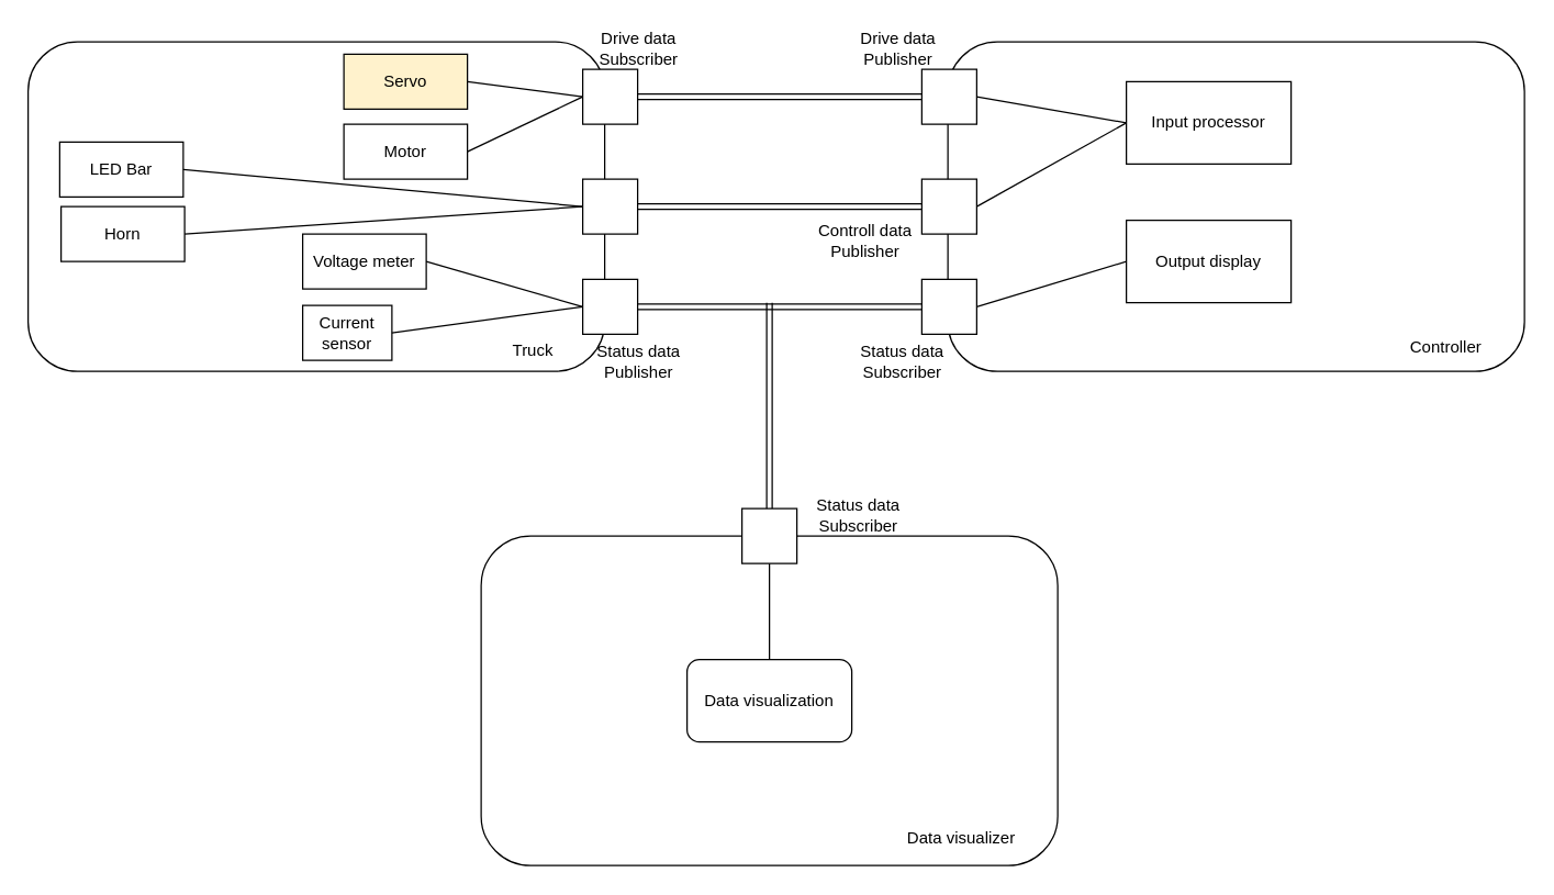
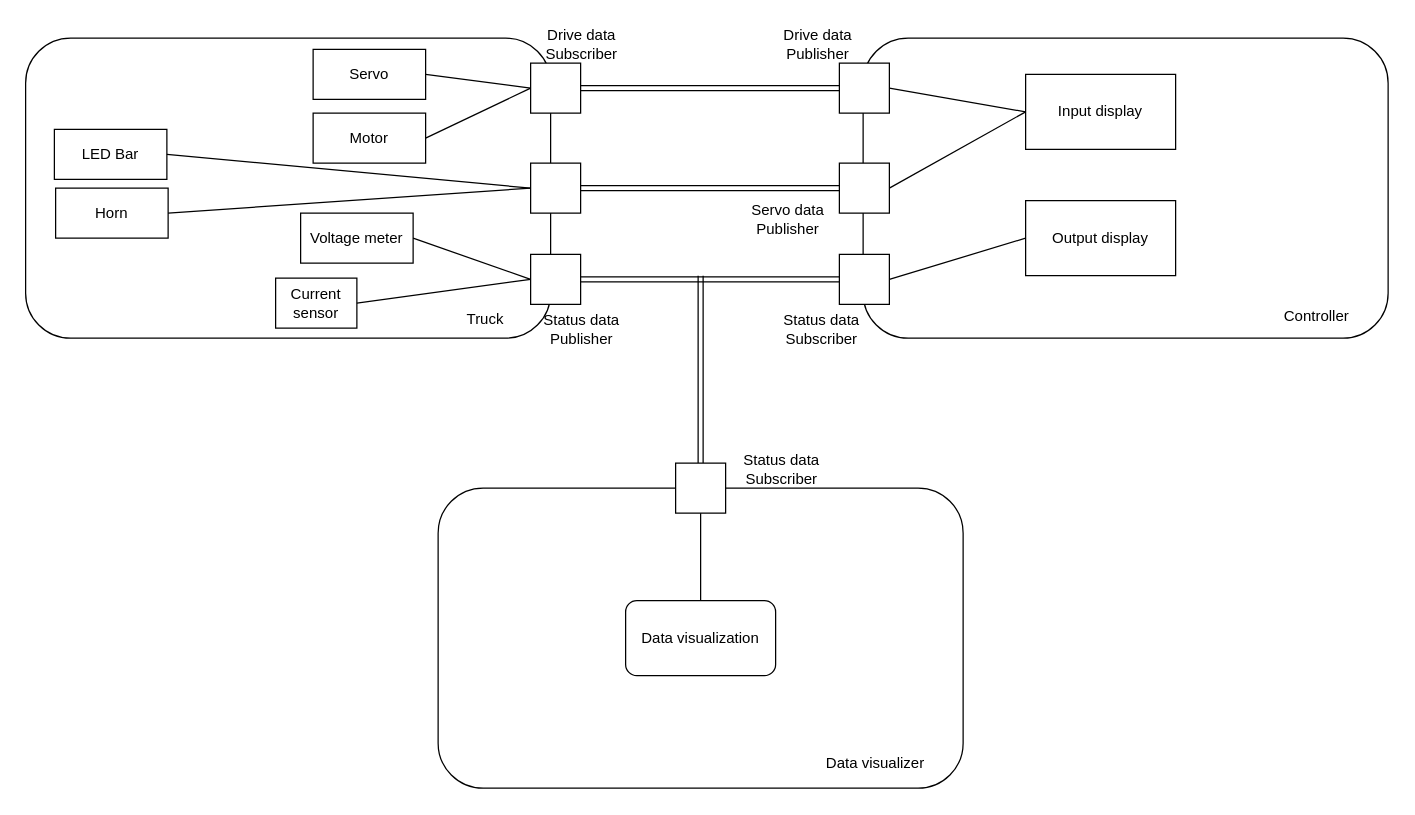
- <mxCell id="32" value="Servo" style="rounded=0;whiteSpace=wrap;html=1;fillColor=#fff2cc;" parent="1" vertex="1"><mxGeometry x="250" y="39" width="90" height="40" as="geometry" /></mxCell>
+ <mxCell id="32" value="Servo" style="rounded=0;whiteSpace=wrap;html=1;" parent="1" vertex="1"><mxGeometry x="250" y="39" width="90" height="40" as="geometry" /></mxCell>
- <mxCell id="39" value="Input processor" style="rounded=0;whiteSpace=wrap;html=1;" parent="1" vertex="1"><mxGeometry x="820" y="59" width="120" height="60" as="geometry" /></mxCell>
+ <mxCell id="39" value="Input display" style="rounded=0;whiteSpace=wrap;html=1;" parent="1" vertex="1"><mxGeometry x="820" y="59" width="120" height="60" as="geometry" /></mxCell>
- <mxCell id="24" value="Controll data&lt;br&gt;Publisher" style="text;html=1;strokeColor=none;fillColor=none;align=center;verticalAlign=middle;whiteSpace=wrap;rounded=0;" parent="1" vertex="1"><mxGeometry x="590" y="160" width="80" height="30" as="geometry" /></mxCell>
+ <mxCell id="24" value="Servo data&lt;br&gt;Publisher" style="text;html=1;strokeColor=none;fillColor=none;align=center;verticalAlign=middle;whiteSpace=wrap;rounded=0;" parent="1" vertex="1"><mxGeometry x="590" y="160" width="80" height="30" as="geometry" /></mxCell>
- <mxCell id="28" value="Voltage meter" style="rounded=0;whiteSpace=wrap;html=1;" parent="1" vertex="1"><mxGeometry x="220" y="170" width="90" height="40" as="geometry" /></mxCell>
+ <mxCell id="28" value="Voltage meter" style="rounded=0;whiteSpace=wrap;html=1;" parent="1" vertex="1"><mxGeometry x="240" y="170" width="90" height="40" as="geometry" /></mxCell>
